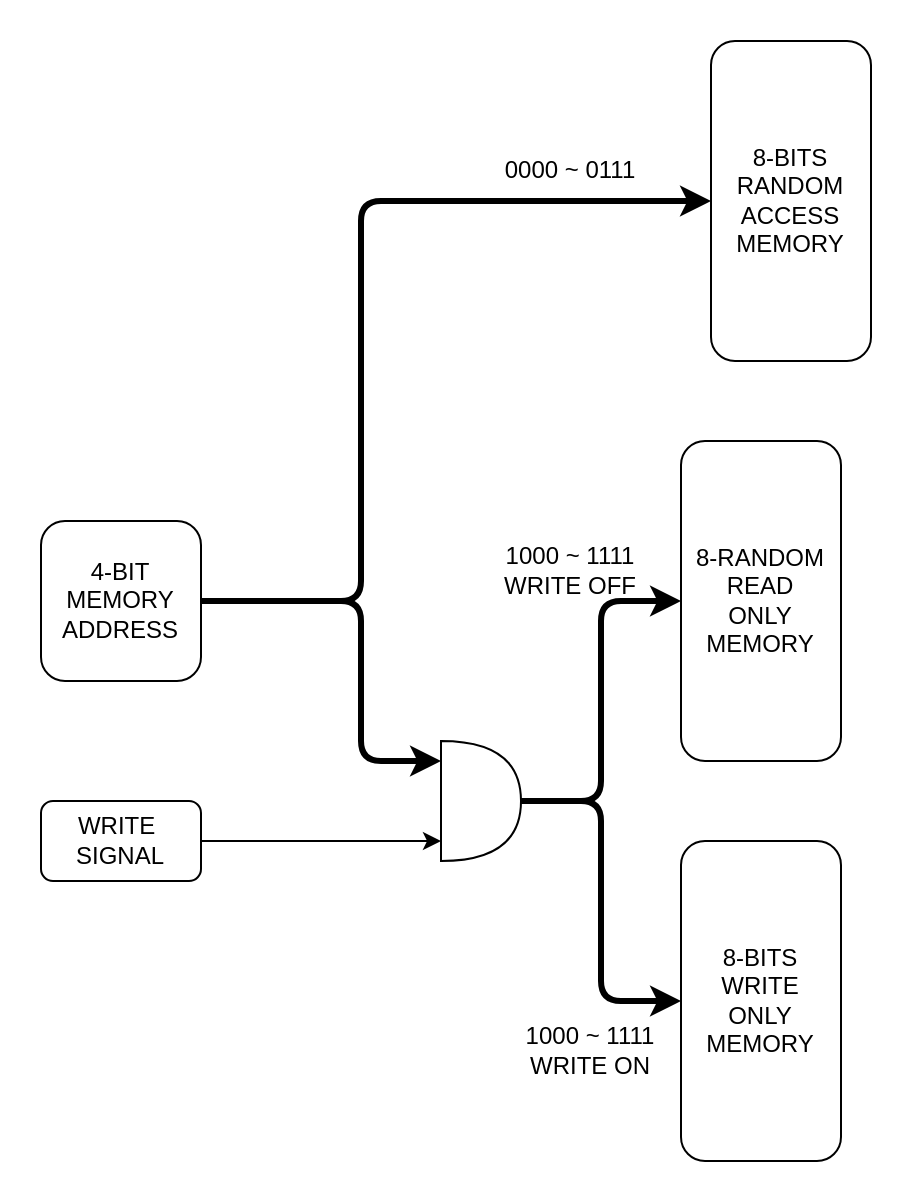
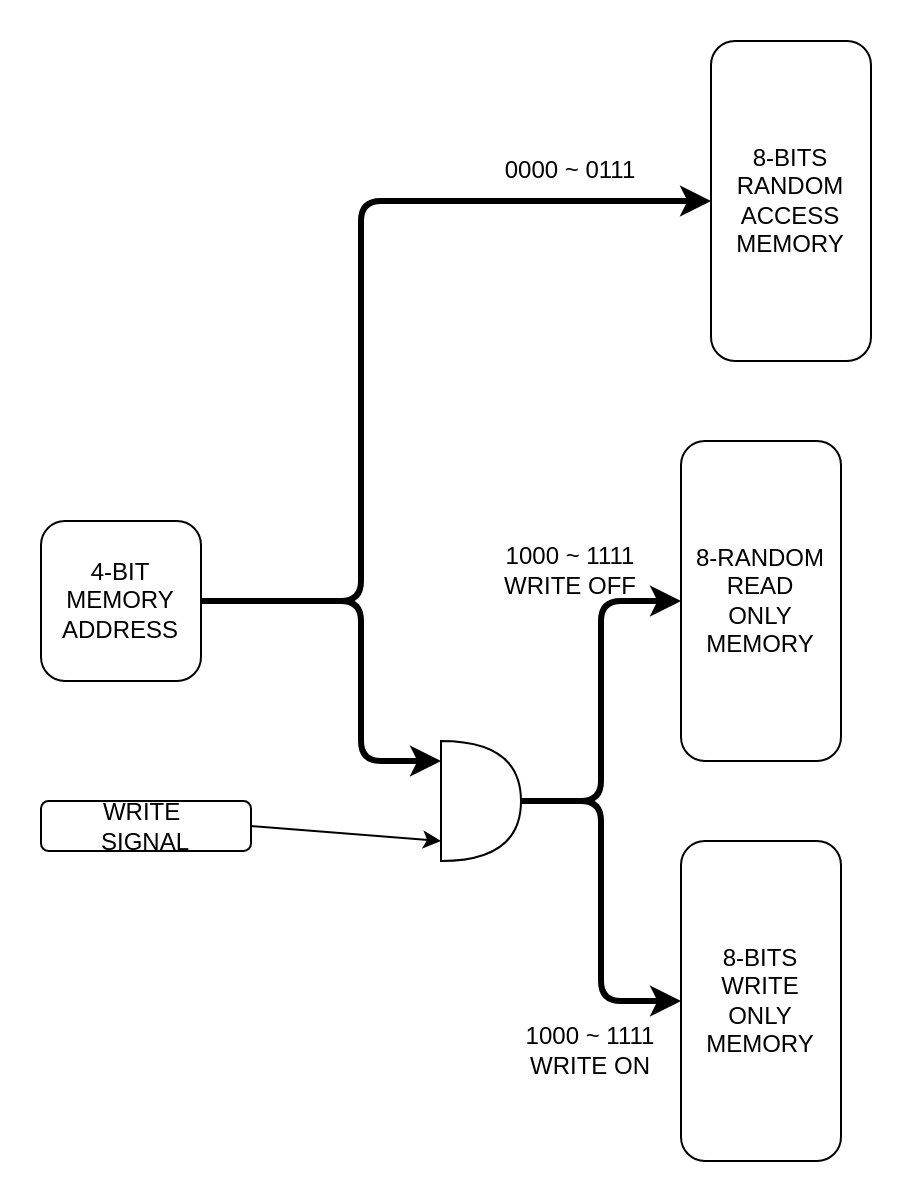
- <mxCell id="3" value="WRITE&amp;nbsp;&lt;br&gt;SIGNAL" style="rounded=1;whiteSpace=wrap;html=1;" vertex="1" parent="1"><mxGeometry x="20" y="400" width="80" height="40" as="geometry" /></mxCell>
+ <mxCell id="3" value="WRITE&amp;nbsp;&lt;br&gt;SIGNAL" style="rounded=1;whiteSpace=wrap;html=1;" vertex="1" parent="1"><mxGeometry x="20" y="400" width="105" height="25" as="geometry" /></mxCell>
